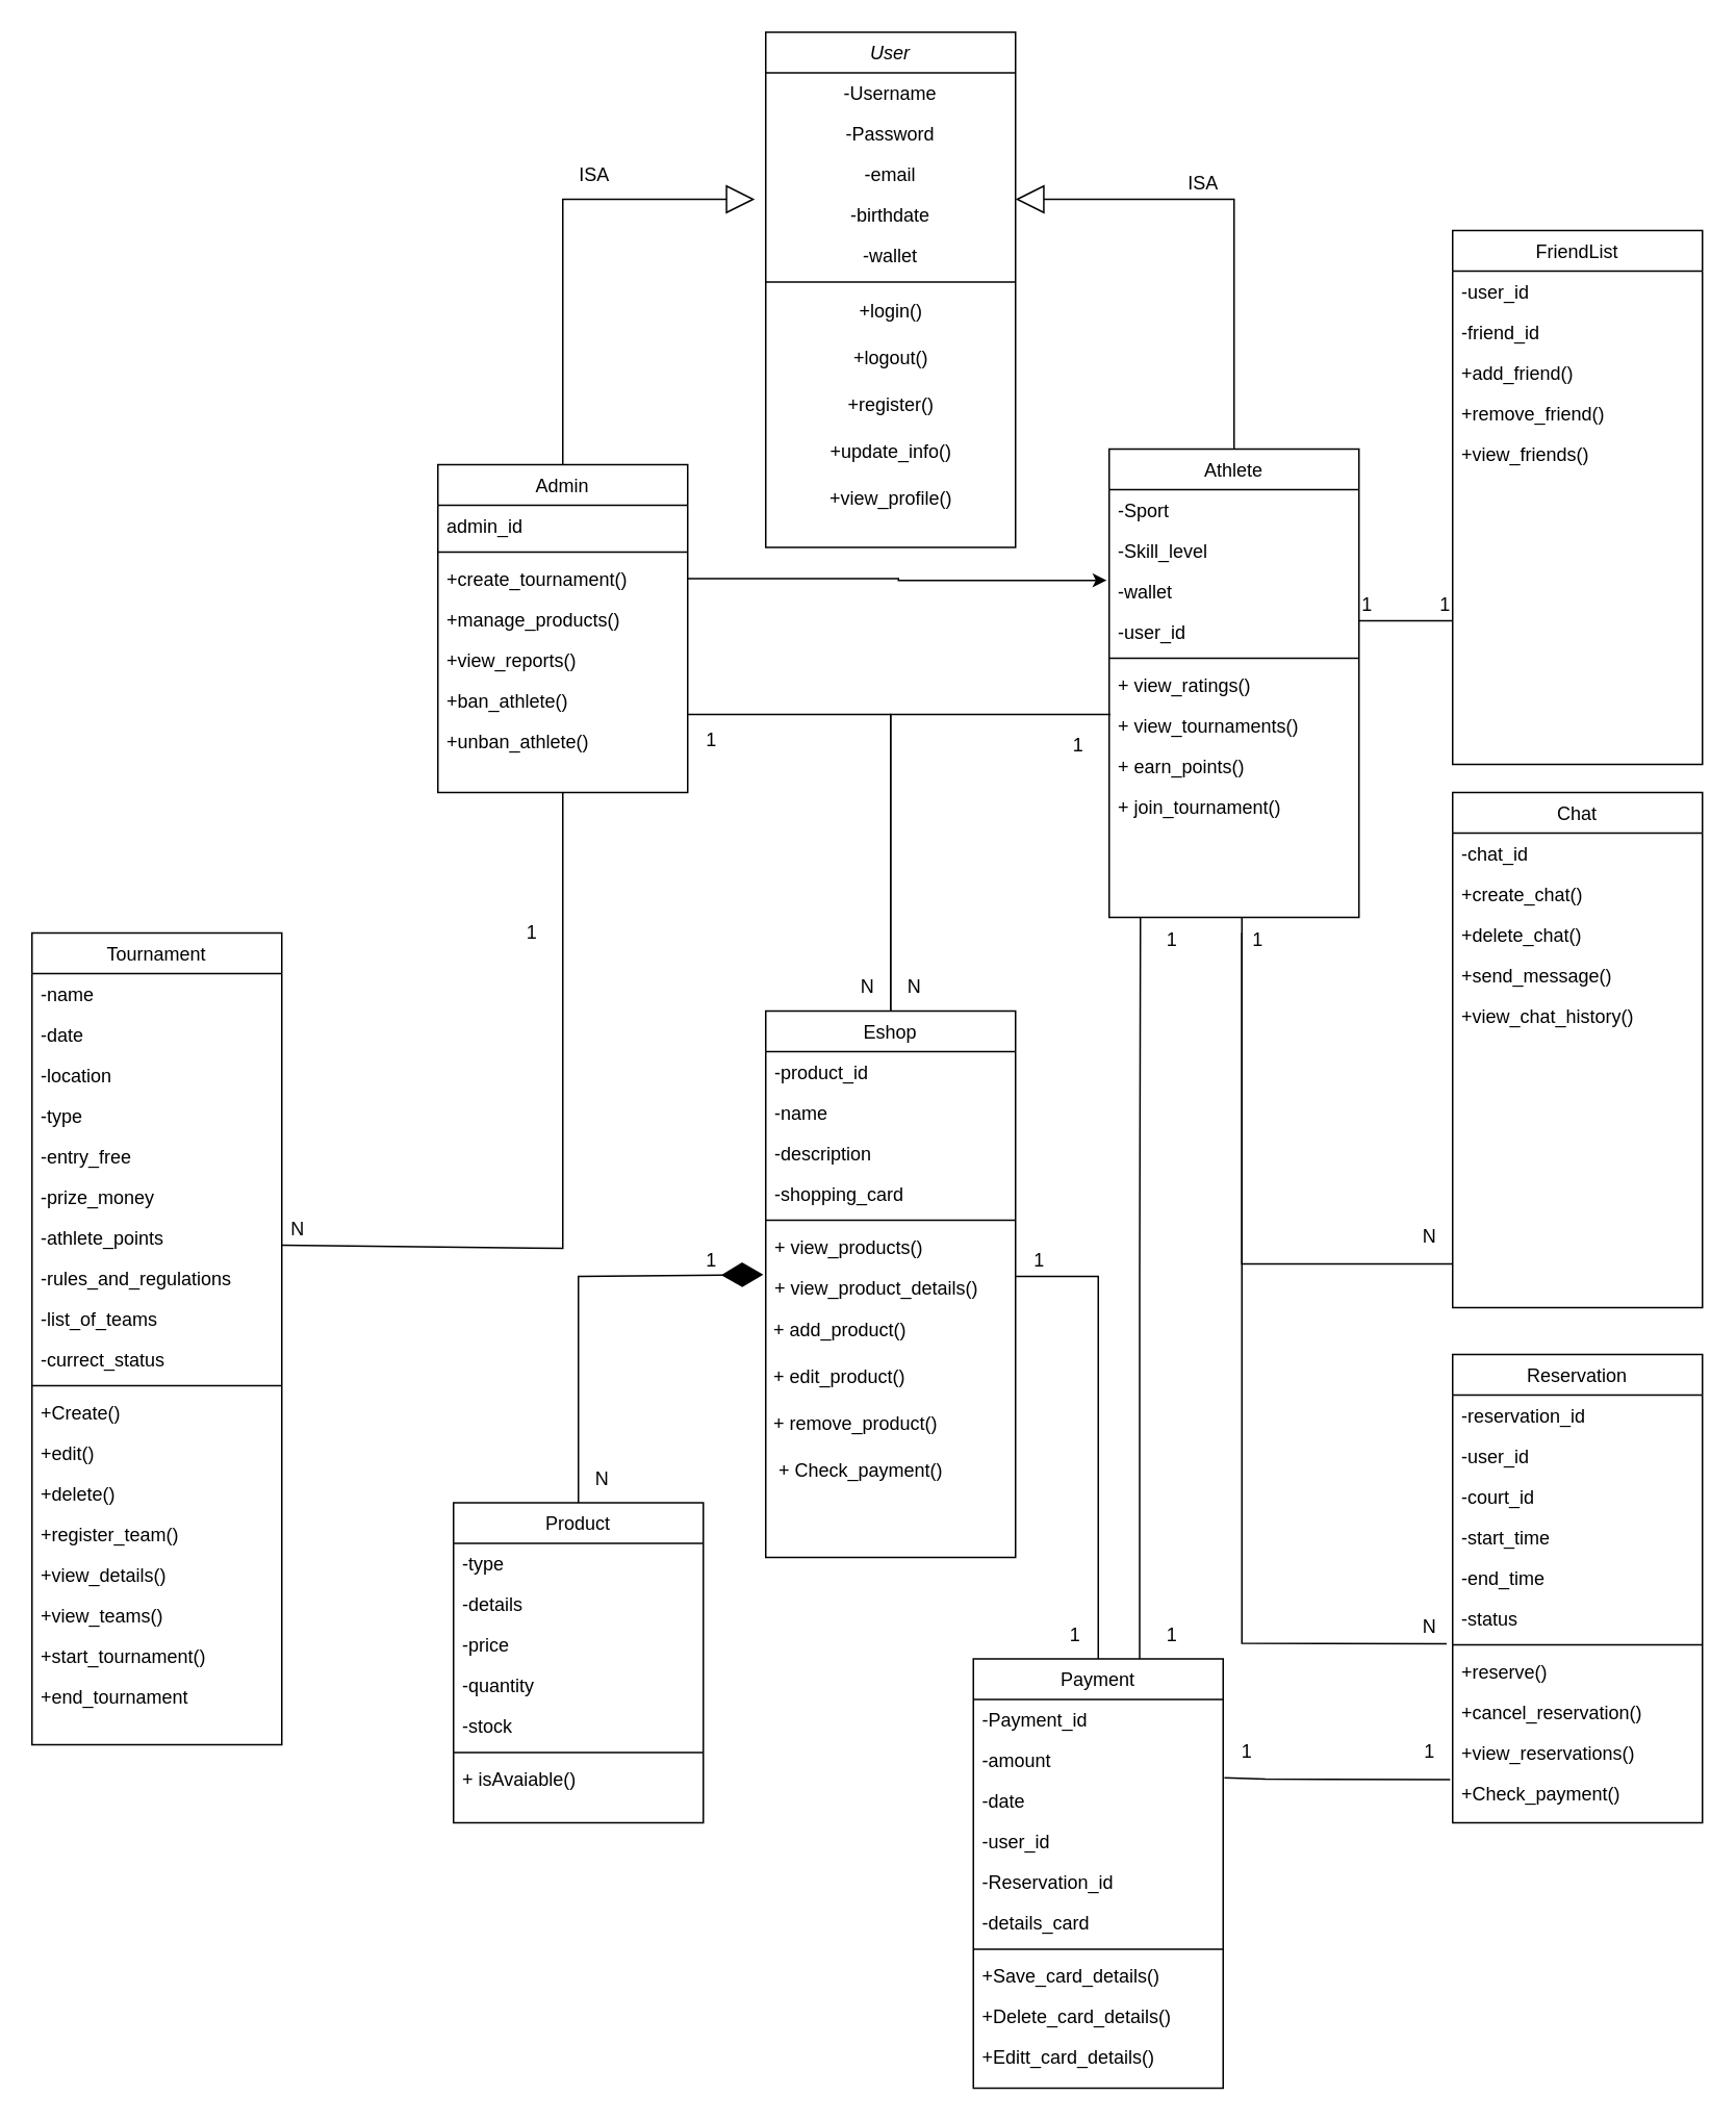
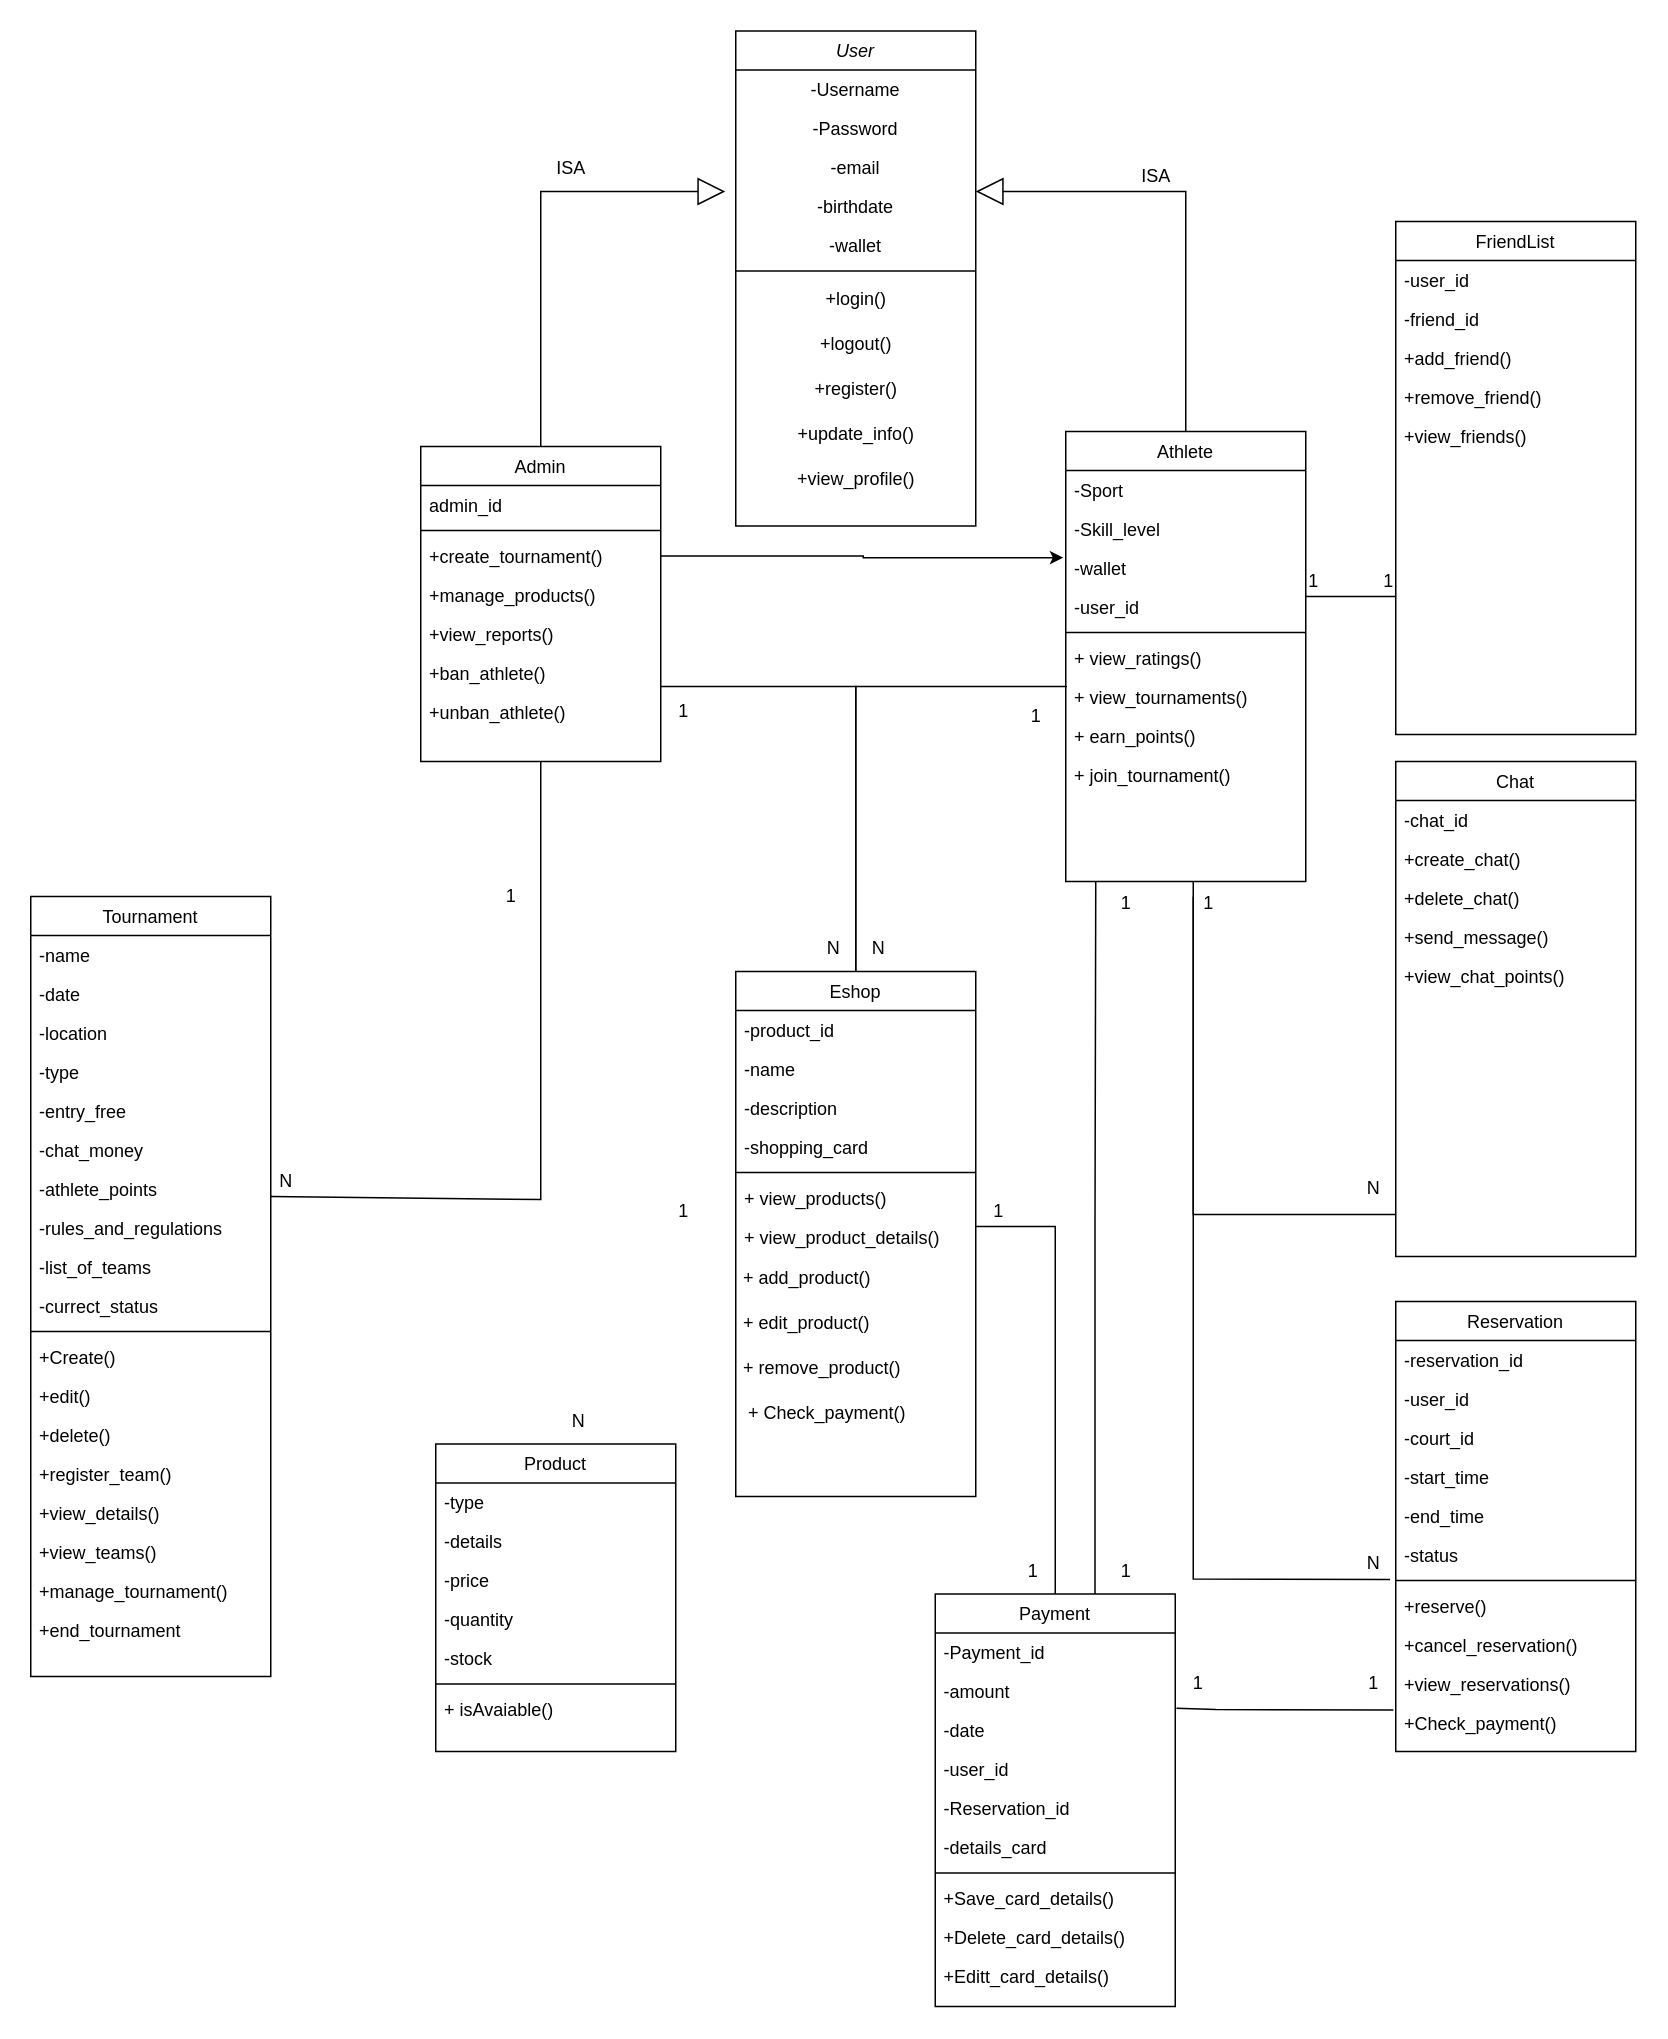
- <mxCell id="89" value="+view_chat_history()" style="text;align=left;verticalAlign=top;spacingLeft=4;spacingRight=4;overflow=hidden;rotatable=0;points=[[0,0.5],[1,0.5]];portConstraint=eastwest;" vertex="1" parent="84"><mxGeometry y="130" width="160" height="26" as="geometry" /></mxCell>
+ <mxCell id="89" value="+view_chat_points()" style="text;align=left;verticalAlign=top;spacingLeft=4;spacingRight=4;overflow=hidden;rotatable=0;points=[[0,0.5],[1,0.5]];portConstraint=eastwest;" vertex="1" parent="84"><mxGeometry y="130" width="160" height="26" as="geometry" /></mxCell>
- <mxCell id="50" value="-prize_money" style="text;align=left;verticalAlign=top;spacingLeft=4;spacingRight=4;overflow=hidden;rotatable=0;points=[[0,0.5],[1,0.5]];portConstraint=eastwest;rounded=0;shadow=0;html=0;" vertex="1" parent="44"><mxGeometry y="156" width="160" height="26" as="geometry" /></mxCell>
+ <mxCell id="50" value="-chat_money" style="text;align=left;verticalAlign=top;spacingLeft=4;spacingRight=4;overflow=hidden;rotatable=0;points=[[0,0.5],[1,0.5]];portConstraint=eastwest;rounded=0;shadow=0;html=0;" vertex="1" parent="44"><mxGeometry y="156" width="160" height="26" as="geometry" /></mxCell>
- <mxCell id="104" value="" style="endArrow=diamondThin;endFill=1;endSize=24;html=1;rounded=0;entryX=-0.01;entryY=0.186;entryDx=0;entryDy=0;exitX=0.5;exitY=0;exitDx=0;exitDy=0;entryPerimeter=0;" edge="1" parent="1" source="76" target="71"><mxGeometry width="160" relative="1" as="geometry"><mxPoint x="420" y="1017" as="sourcePoint" /><mxPoint x="580" y="1017" as="targetPoint" /><Array as="points"><mxPoint x="370" y="817" /></Array></mxGeometry></mxCell>
- <mxCell id="62" value="+start_tournament()" style="text;align=left;verticalAlign=top;spacingLeft=4;spacingRight=4;overflow=hidden;rotatable=0;points=[[0,0.5],[1,0.5]];portConstraint=eastwest;rounded=0;shadow=0;html=0;" vertex="1" parent="44"><mxGeometry y="450" width="160" height="26" as="geometry" /></mxCell>
+ <mxCell id="62" value="+manage_tournament()" style="text;align=left;verticalAlign=top;spacingLeft=4;spacingRight=4;overflow=hidden;rotatable=0;points=[[0,0.5],[1,0.5]];portConstraint=eastwest;rounded=0;shadow=0;html=0;" vertex="1" parent="44"><mxGeometry y="450" width="160" height="26" as="geometry" /></mxCell>
